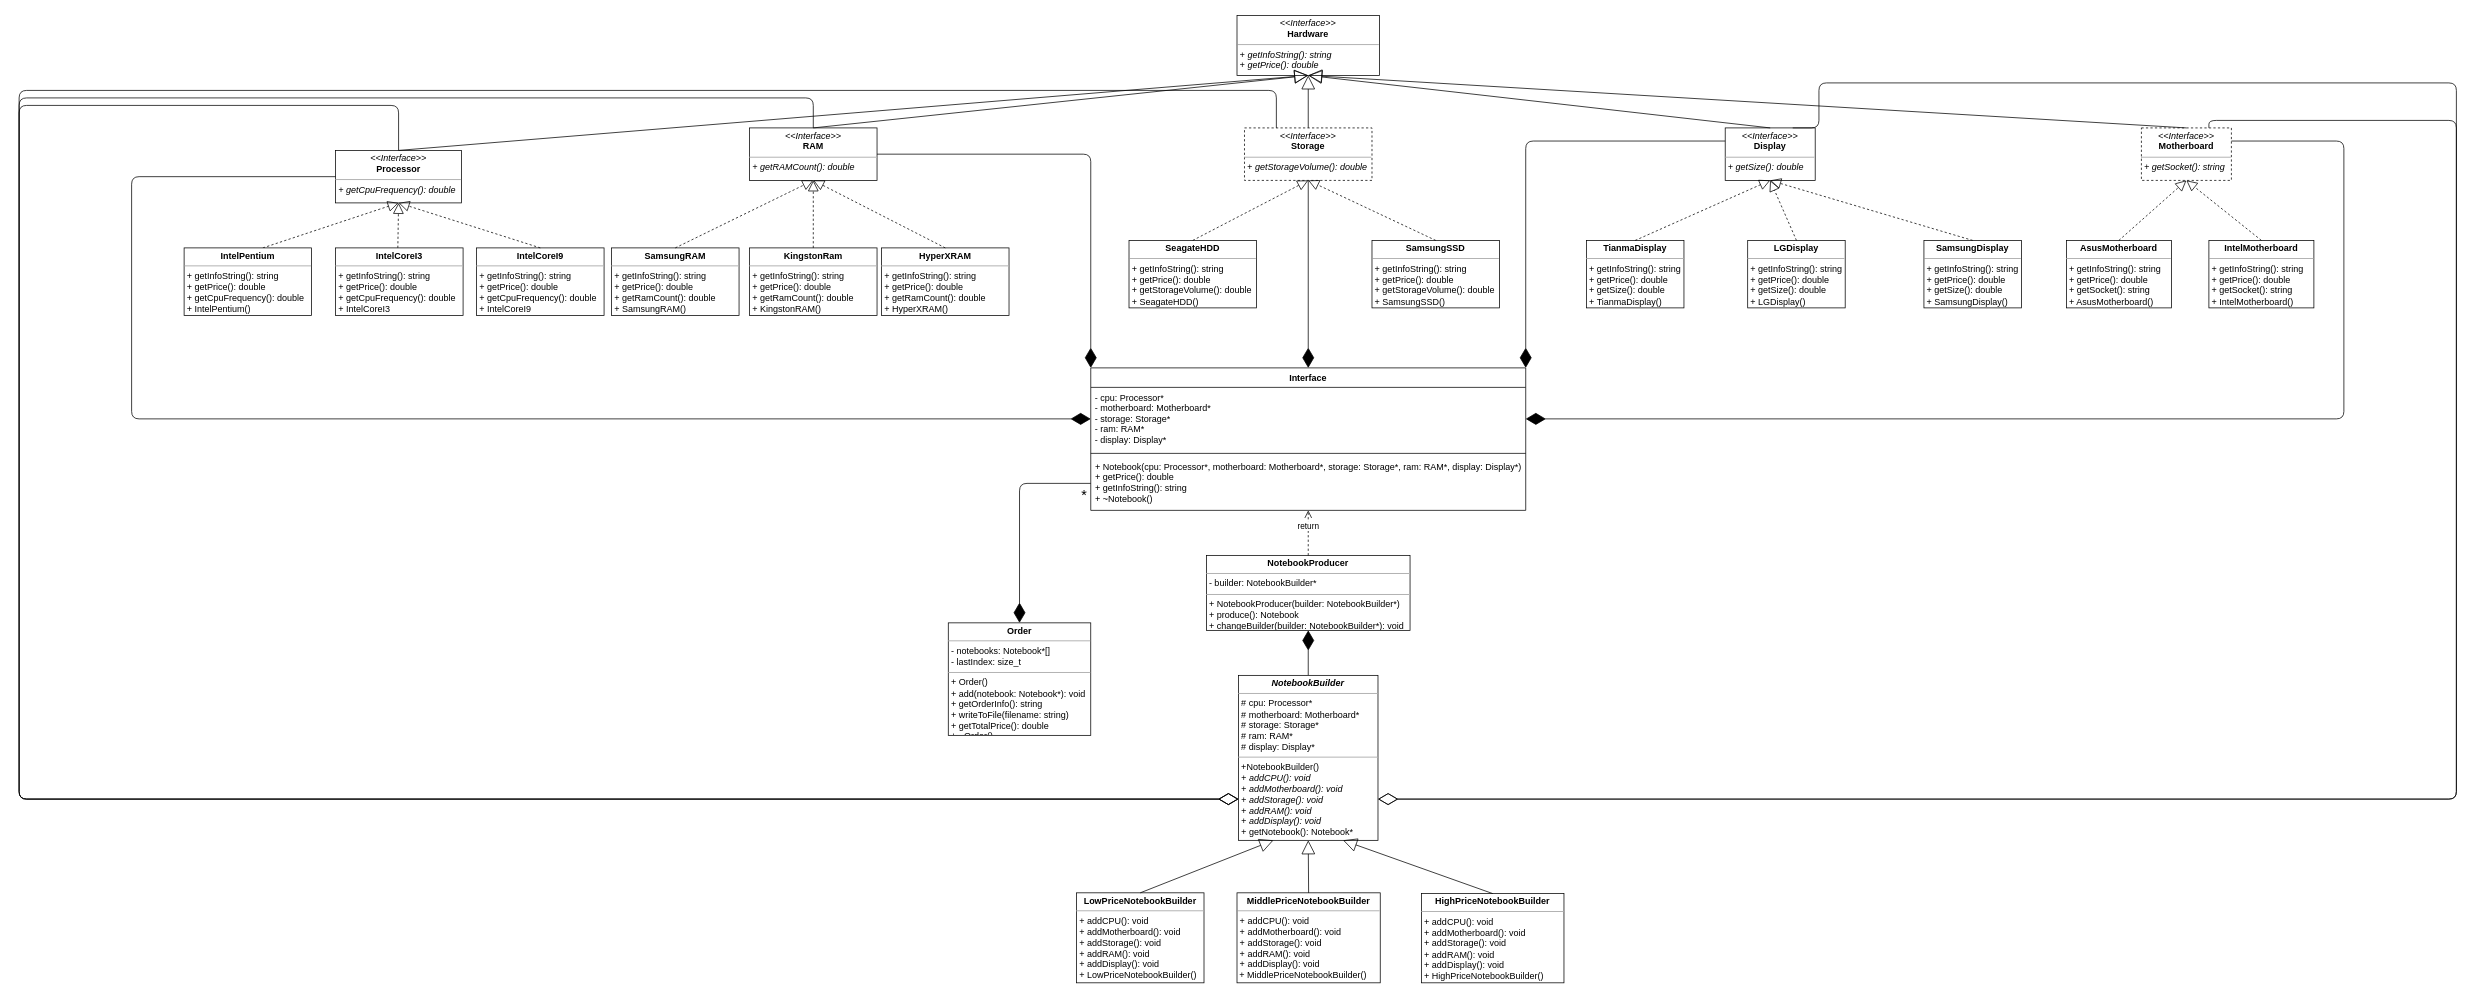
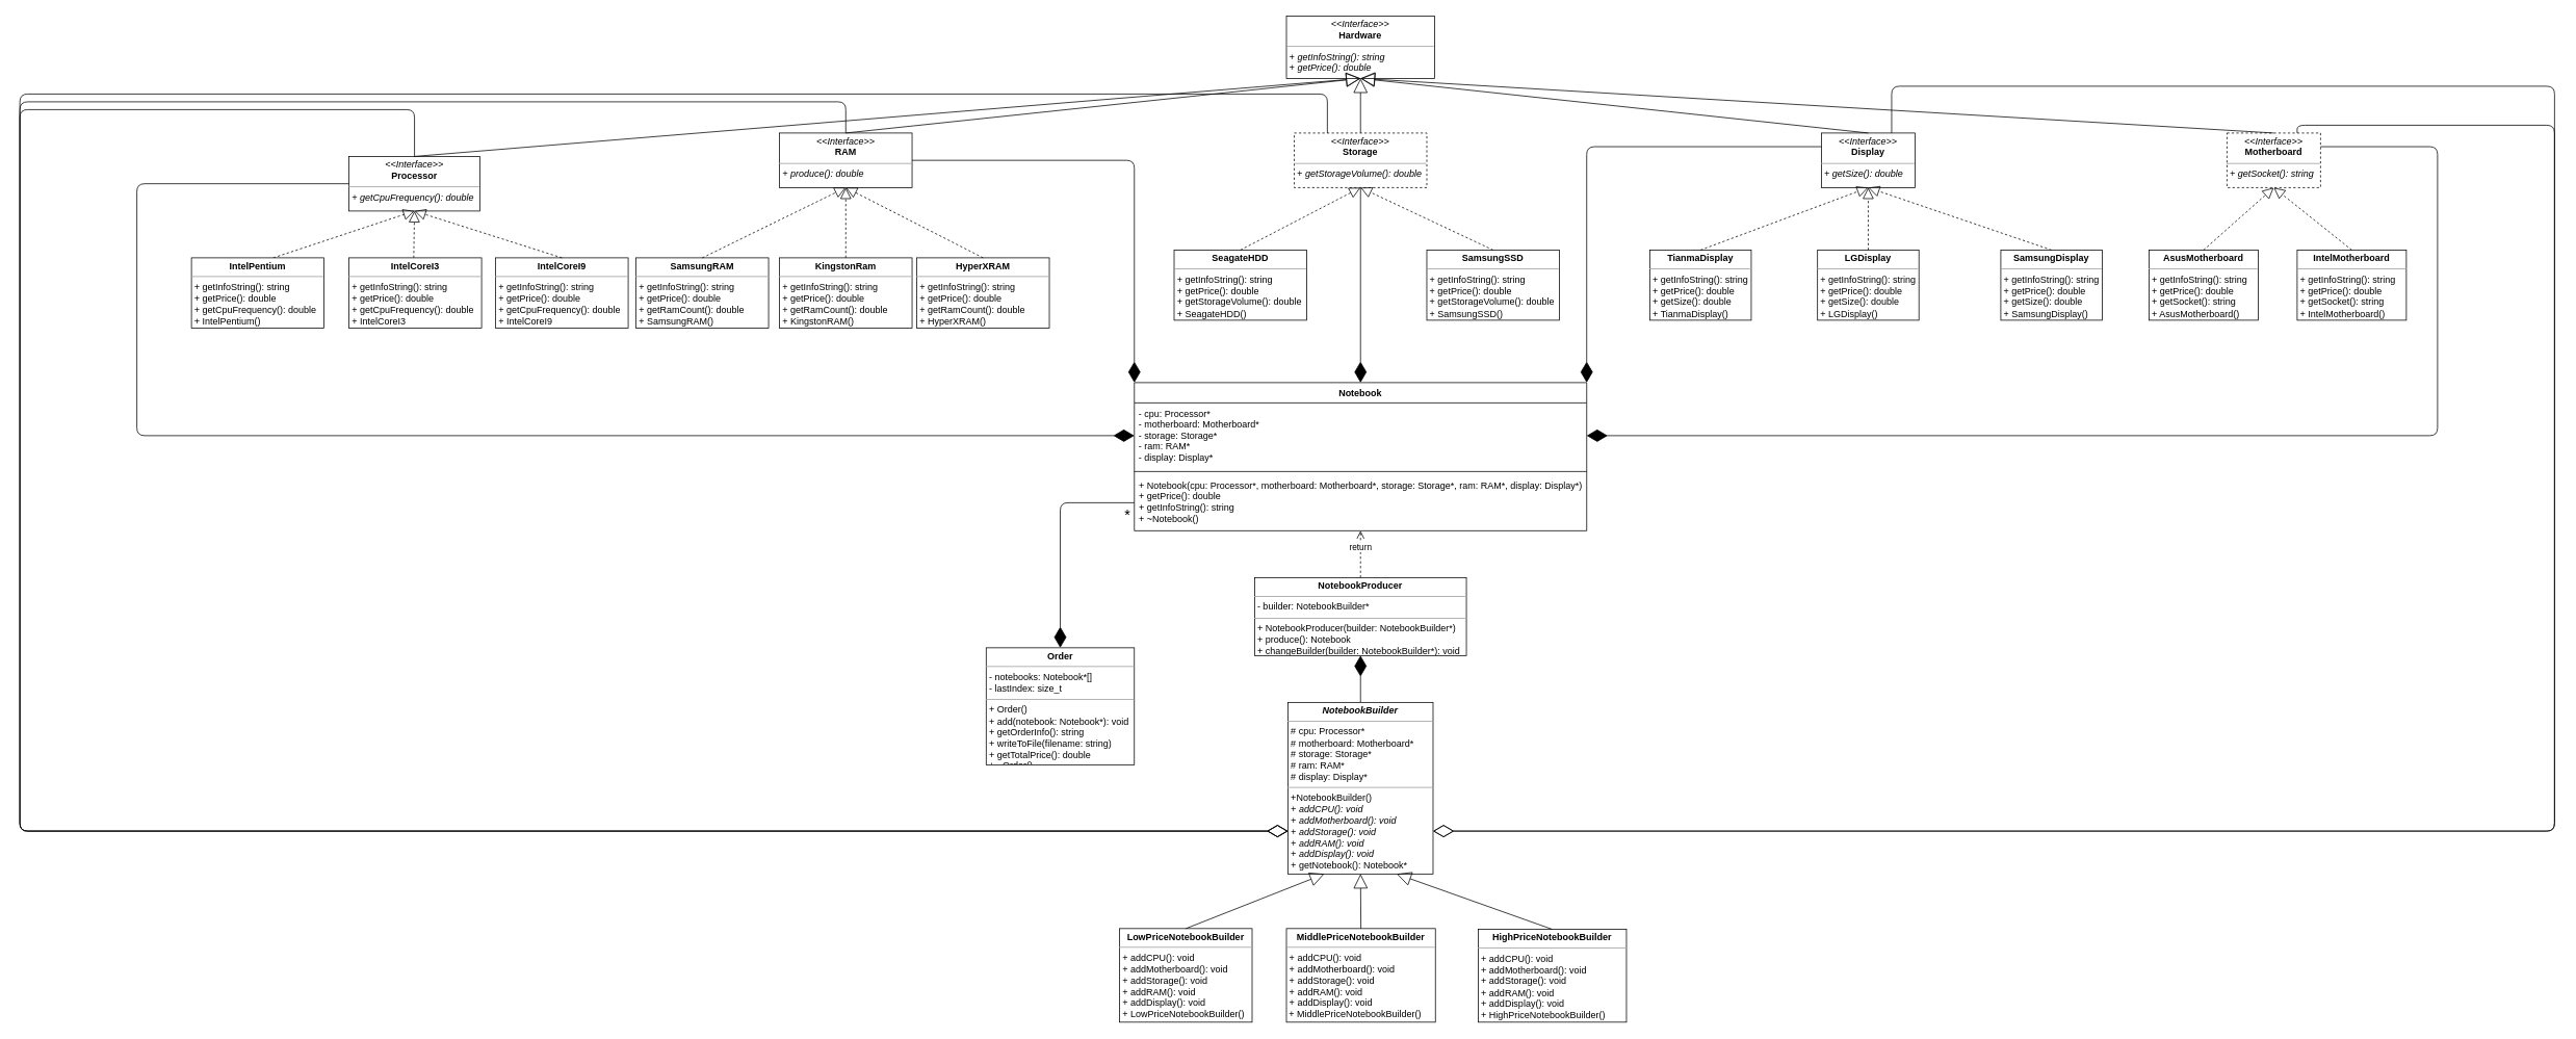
- <mxCell id="8" value="&lt;p style=&quot;margin: 0px ; margin-top: 4px ; text-align: center&quot;&gt;&lt;i&gt;&amp;lt;&amp;lt;Interface&amp;gt;&amp;gt;&lt;/i&gt;&lt;br&gt;&lt;b&gt;RAM&lt;/b&gt;&lt;/p&gt;&lt;hr size=&quot;1&quot;&gt;&lt;p style=&quot;margin: 0px ; margin-left: 4px&quot;&gt;&lt;span&gt;&lt;i&gt;+ getRAMCount(): double&lt;/i&gt;&lt;/span&gt;&lt;/p&gt;" style="verticalAlign=top;align=left;overflow=fill;fontSize=12;fontFamily=Helvetica;html=1;" parent="1" vertex="1"><mxGeometry x="994" y="170" width="170" height="70" as="geometry" /></mxCell>
+ <mxCell id="8" value="&lt;p style=&quot;margin: 0px ; margin-top: 4px ; text-align: center&quot;&gt;&lt;i&gt;&amp;lt;&amp;lt;Interface&amp;gt;&amp;gt;&lt;/i&gt;&lt;br&gt;&lt;b&gt;RAM&lt;/b&gt;&lt;/p&gt;&lt;hr size=&quot;1&quot;&gt;&lt;p style=&quot;margin: 0px ; margin-left: 4px&quot;&gt;&lt;span&gt;&lt;i&gt;+ produce(): double&lt;/i&gt;&lt;/span&gt;&lt;/p&gt;" style="verticalAlign=top;align=left;overflow=fill;fontSize=12;fontFamily=Helvetica;html=1;" parent="1" vertex="1"><mxGeometry x="994" y="170" width="170" height="70" as="geometry" /></mxCell>
- <mxCell id="10" value="&lt;p style=&quot;margin: 0px ; margin-top: 4px ; text-align: center&quot;&gt;&lt;i&gt;&amp;lt;&amp;lt;Interface&amp;gt;&amp;gt;&lt;/i&gt;&lt;br&gt;&lt;b&gt;Display&lt;/b&gt;&lt;/p&gt;&lt;hr size=&quot;1&quot;&gt;&lt;p style=&quot;margin: 0px ; margin-left: 4px&quot;&gt;&lt;span&gt;&lt;i&gt;+ getSize(): double&lt;/i&gt;&lt;/span&gt;&lt;/p&gt;" style="verticalAlign=top;align=left;overflow=fill;fontSize=12;fontFamily=Helvetica;html=1;" parent="1" vertex="1"><mxGeometry x="2295" y="170" width="120" height="70" as="geometry" /></mxCell>
+ <mxCell id="10" value="&lt;p style=&quot;margin: 0px ; margin-top: 4px ; text-align: center&quot;&gt;&lt;i&gt;&amp;lt;&amp;lt;Interface&amp;gt;&amp;gt;&lt;/i&gt;&lt;br&gt;&lt;b&gt;Display&lt;/b&gt;&lt;/p&gt;&lt;hr size=&quot;1&quot;&gt;&lt;p style=&quot;margin: 0px ; margin-left: 4px&quot;&gt;&lt;span&gt;&lt;i&gt;+ getSize(): double&lt;/i&gt;&lt;/span&gt;&lt;/p&gt;" style="verticalAlign=top;align=left;overflow=fill;fontSize=12;fontFamily=Helvetica;html=1;" parent="1" vertex="1"><mxGeometry x="2330" y="170" width="120" height="70" as="geometry" /></mxCell>
- <mxCell id="2" value="Interface" style="swimlane;fontStyle=1;align=center;verticalAlign=top;childLayout=stackLayout;horizontal=1;startSize=26;horizontalStack=0;resizeParent=1;resizeParentMax=0;resizeLast=0;collapsible=1;marginBottom=0;" parent="1" vertex="1"><mxGeometry x="1449" y="490" width="580" height="190" as="geometry" /></mxCell>
+ <mxCell id="2" value="Notebook" style="swimlane;fontStyle=1;align=center;verticalAlign=top;childLayout=stackLayout;horizontal=1;startSize=26;horizontalStack=0;resizeParent=1;resizeParentMax=0;resizeLast=0;collapsible=1;marginBottom=0;" parent="1" vertex="1"><mxGeometry x="1449" y="490" width="580" height="190" as="geometry" /></mxCell>
